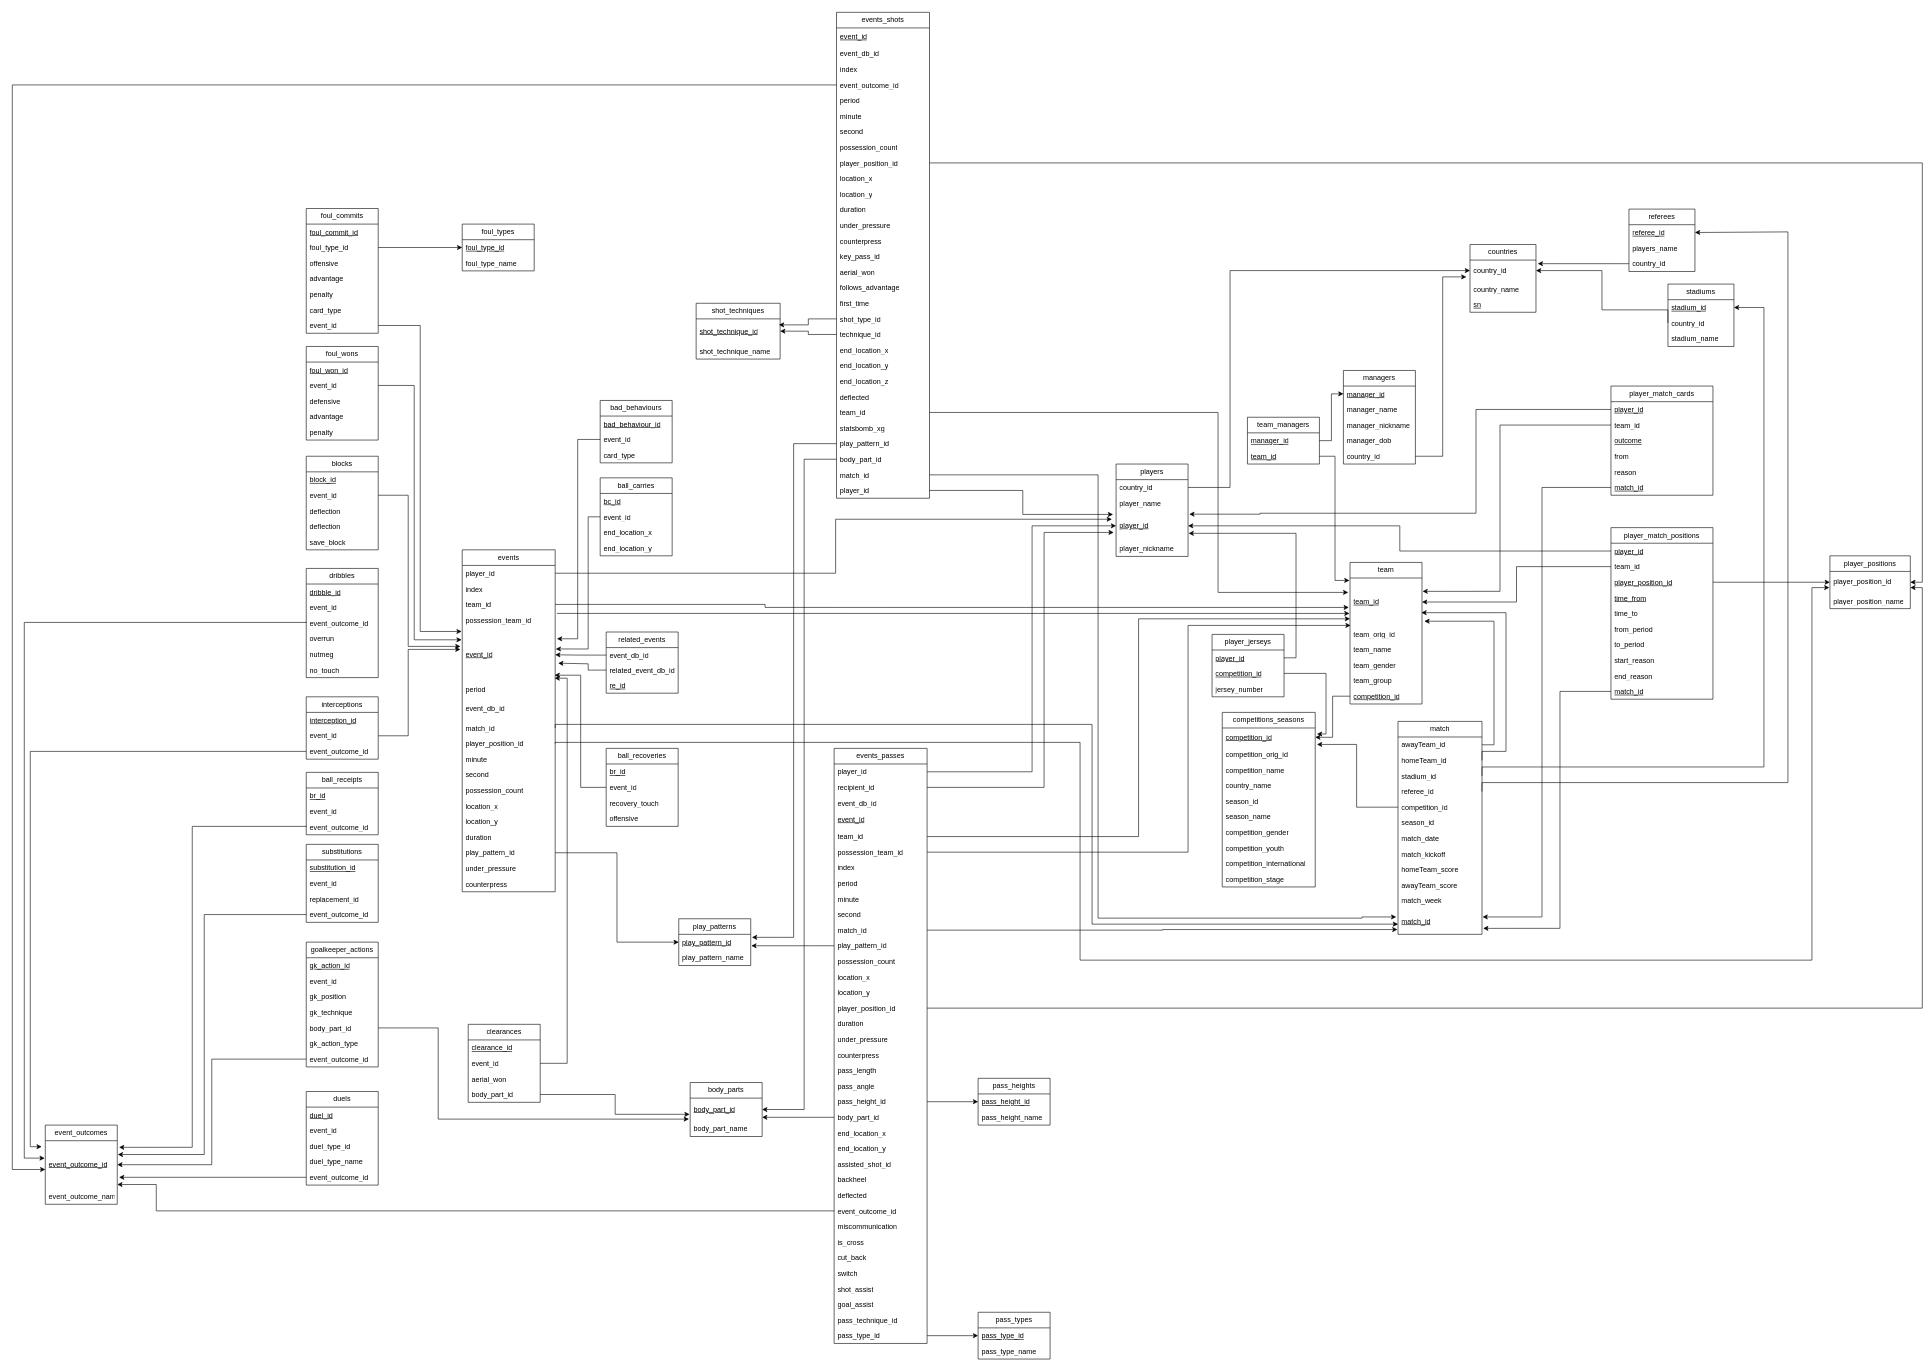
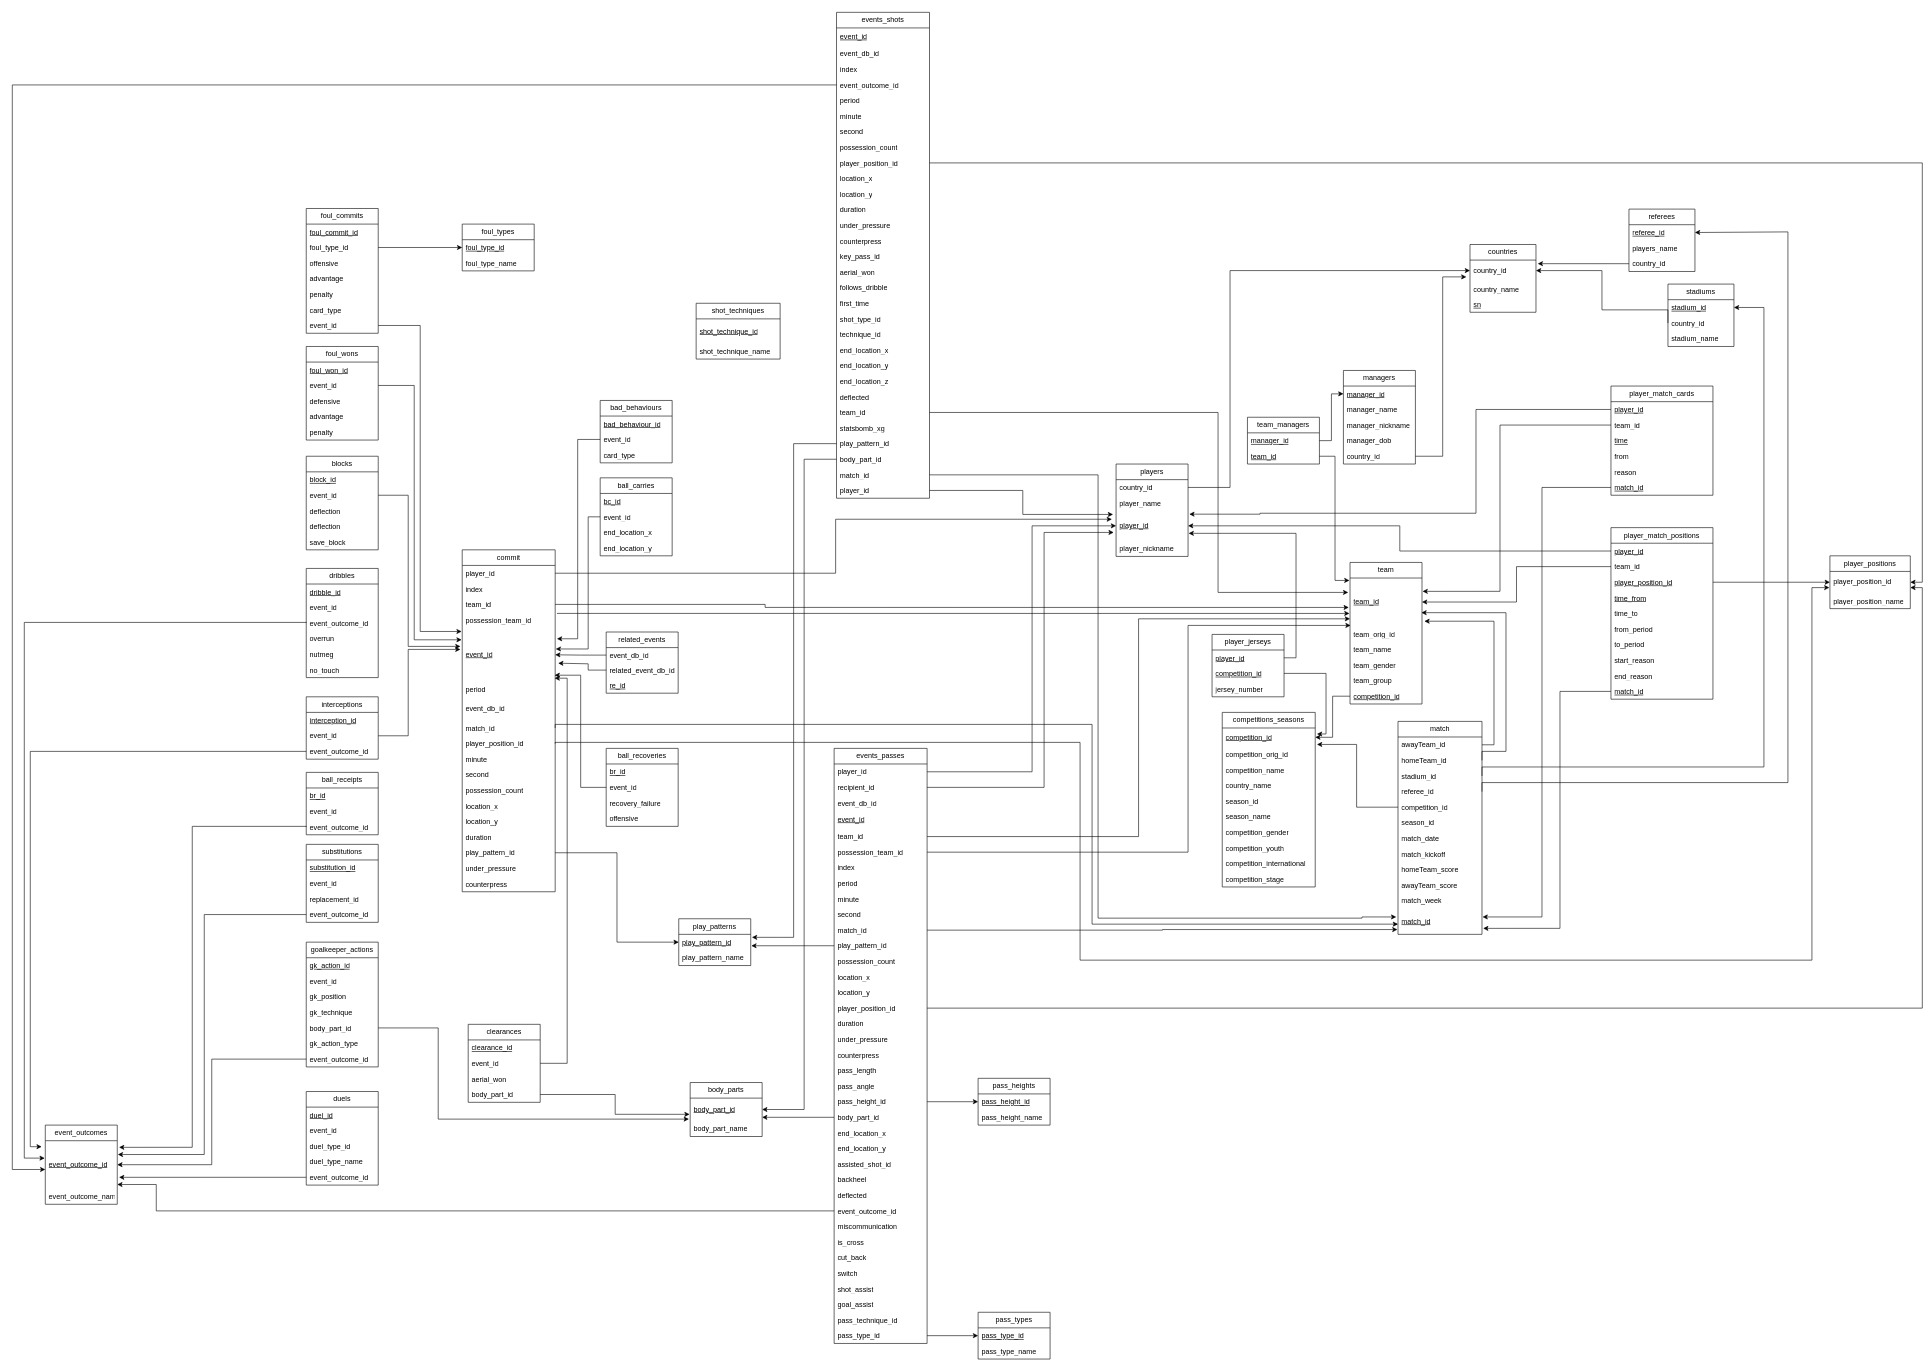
- <mxCell id="200" value="follows_advantage" style="text;strokeColor=none;fillColor=none;align=left;verticalAlign=top;spacingLeft=4;spacingRight=4;overflow=hidden;rotatable=0;points=[[0,0.5],[1,0.5]];portConstraint=eastwest;whiteSpace=wrap;html=1;" parent="183" vertex="1"><mxGeometry y="446" width="155" height="26" as="geometry" /></mxCell>
+ <mxCell id="200" value="follows_dribble" style="text;strokeColor=none;fillColor=none;align=left;verticalAlign=top;spacingLeft=4;spacingRight=4;overflow=hidden;rotatable=0;points=[[0,0.5],[1,0.5]];portConstraint=eastwest;whiteSpace=wrap;html=1;" parent="183" vertex="1"><mxGeometry y="446" width="155" height="26" as="geometry" /></mxCell>
- <mxCell id="247" style="edgeStyle=orthogonalEdgeStyle;rounded=0;orthogonalLoop=1;jettySize=auto;html=1;exitX=0;exitY=0.5;exitDx=0;exitDy=0;entryX=0.986;entryY=0.244;entryDx=0;entryDy=0;entryPerimeter=0;" parent="1" source="202" target="227" edge="1"><mxGeometry relative="1" as="geometry" /></mxCell>
- <mxCell id="248" style="edgeStyle=orthogonalEdgeStyle;rounded=0;orthogonalLoop=1;jettySize=auto;html=1;exitX=0;exitY=0.5;exitDx=0;exitDy=0;entryX=1;entryY=0.5;entryDx=0;entryDy=0;" parent="1" source="203" target="227" edge="1"><mxGeometry relative="1" as="geometry" /></mxCell>
- <mxCell id="94" value="&lt;div style=&quot;text-align: center;&quot;&gt;outcome&lt;/div&gt;" style="text;strokeColor=none;fillColor=none;align=left;verticalAlign=top;spacingLeft=4;spacingRight=4;overflow=hidden;rotatable=0;points=[[0,0.5],[1,0.5]];portConstraint=eastwest;whiteSpace=wrap;html=1;fontStyle=4" parent="91" vertex="1"><mxGeometry y="78" width="170" height="26" as="geometry" /></mxCell>
+ <mxCell id="94" value="&lt;div style=&quot;text-align: center;&quot;&gt;time&lt;/div&gt;" style="text;strokeColor=none;fillColor=none;align=left;verticalAlign=top;spacingLeft=4;spacingRight=4;overflow=hidden;rotatable=0;points=[[0,0.5],[1,0.5]];portConstraint=eastwest;whiteSpace=wrap;html=1;fontStyle=4" parent="91" vertex="1"><mxGeometry y="78" width="170" height="26" as="geometry" /></mxCell>
- <mxCell id="102" value="events" style="swimlane;fontStyle=0;childLayout=stackLayout;horizontal=1;startSize=26;fillColor=none;horizontalStack=0;resizeParent=1;resizeParentMax=0;resizeLast=0;collapsible=1;marginBottom=0;whiteSpace=wrap;html=1;" parent="1" vertex="1"><mxGeometry x="770" y="916" width="155" height="570" as="geometry" /></mxCell>
+ <mxCell id="102" value="commit" style="swimlane;fontStyle=0;childLayout=stackLayout;horizontal=1;startSize=26;fillColor=none;horizontalStack=0;resizeParent=1;resizeParentMax=0;resizeLast=0;collapsible=1;marginBottom=0;whiteSpace=wrap;html=1;" parent="1" vertex="1"><mxGeometry x="770" y="916" width="155" height="570" as="geometry" /></mxCell>
- <mxCell id="275" value="&lt;div style=&quot;text-align: center;&quot;&gt;recovery_touch&lt;/div&gt;" style="text;strokeColor=none;fillColor=none;align=left;verticalAlign=top;spacingLeft=4;spacingRight=4;overflow=hidden;rotatable=0;points=[[0,0.5],[1,0.5]];portConstraint=eastwest;whiteSpace=wrap;html=1;" parent="272" vertex="1"><mxGeometry y="78" width="120" height="26" as="geometry" /></mxCell>
+ <mxCell id="275" value="&lt;div style=&quot;text-align: center;&quot;&gt;recovery_failure&lt;/div&gt;" style="text;strokeColor=none;fillColor=none;align=left;verticalAlign=top;spacingLeft=4;spacingRight=4;overflow=hidden;rotatable=0;points=[[0,0.5],[1,0.5]];portConstraint=eastwest;whiteSpace=wrap;html=1;" parent="272" vertex="1"><mxGeometry y="78" width="120" height="26" as="geometry" /></mxCell>
